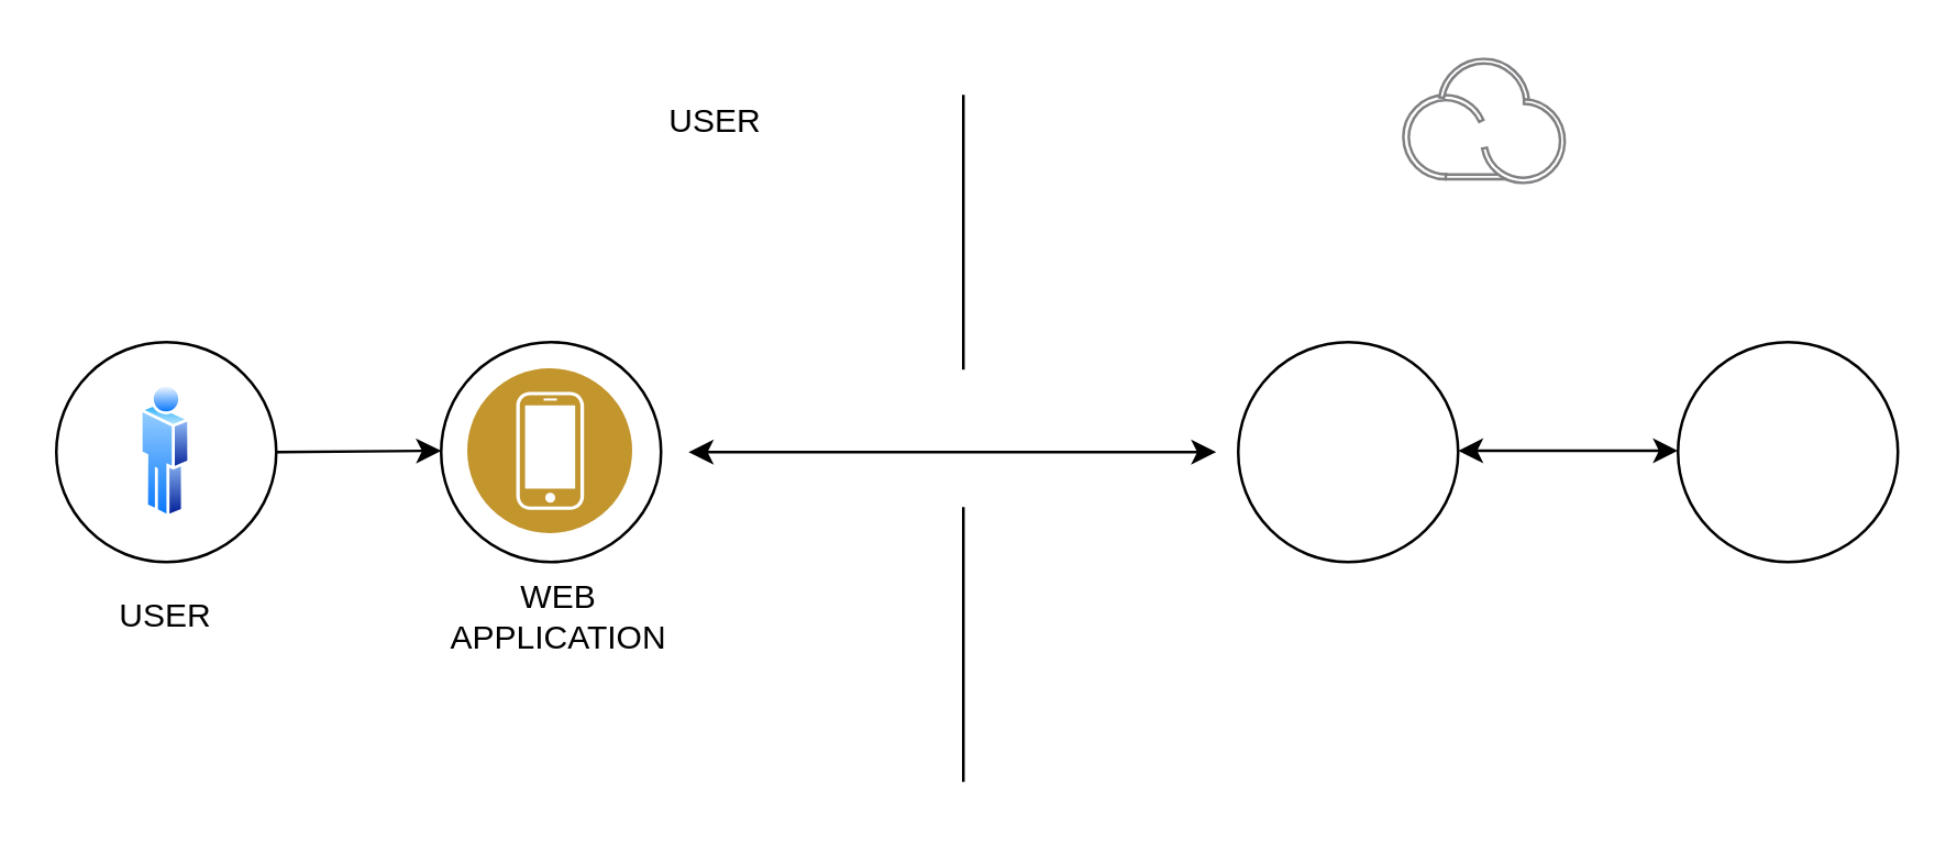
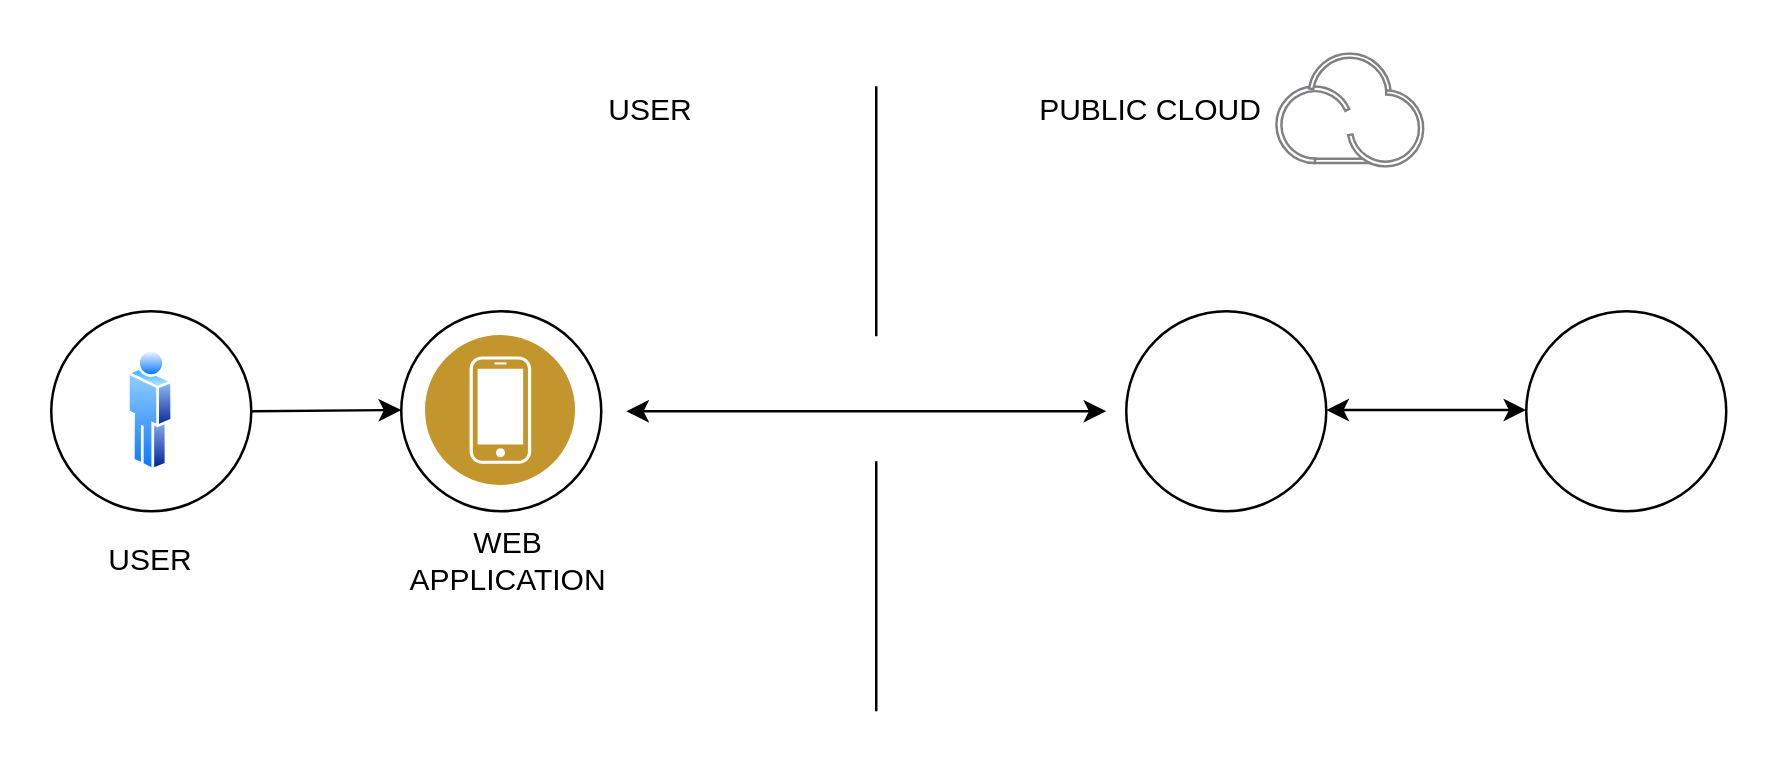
+ <mxCell id="11" value="PUBLIC CLOUD" style="text;html=1;strokeColor=none;fillColor=none;align=center;verticalAlign=middle;whiteSpace=wrap;rounded=0;" parent="1" vertex="1"><mxGeometry x="410" y="34" width="100" height="20" as="geometry" /></mxCell>
